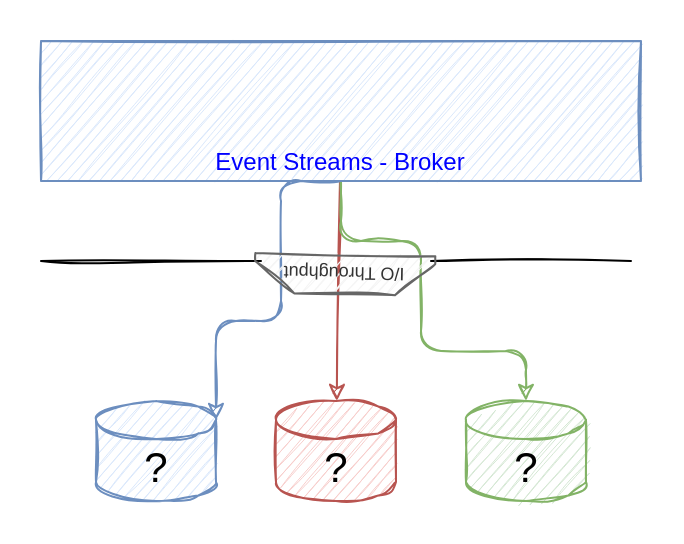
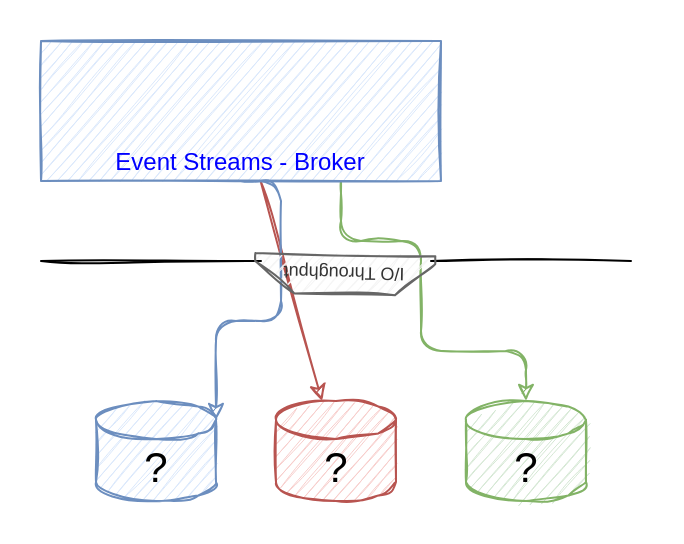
- <mxCell id="5" value="Event Streams - Broker" style="rounded=0;whiteSpace=wrap;html=1;fillColor=#dae8fc;strokeColor=#6c8ebf;verticalAlign=bottom;sketch=1;fontColor=#0000FF;" vertex="1" parent="1"><mxGeometry x="20" y="20" width="300" height="70" as="geometry" /></mxCell>
+ <mxCell id="5" value="Event Streams - Broker" style="rounded=0;whiteSpace=wrap;html=1;fillColor=#dae8fc;strokeColor=#6c8ebf;verticalAlign=bottom;sketch=1;fontColor=#0000FF;" vertex="1" parent="1"><mxGeometry x="20" y="20" width="200" height="70" as="geometry" /></mxCell>
